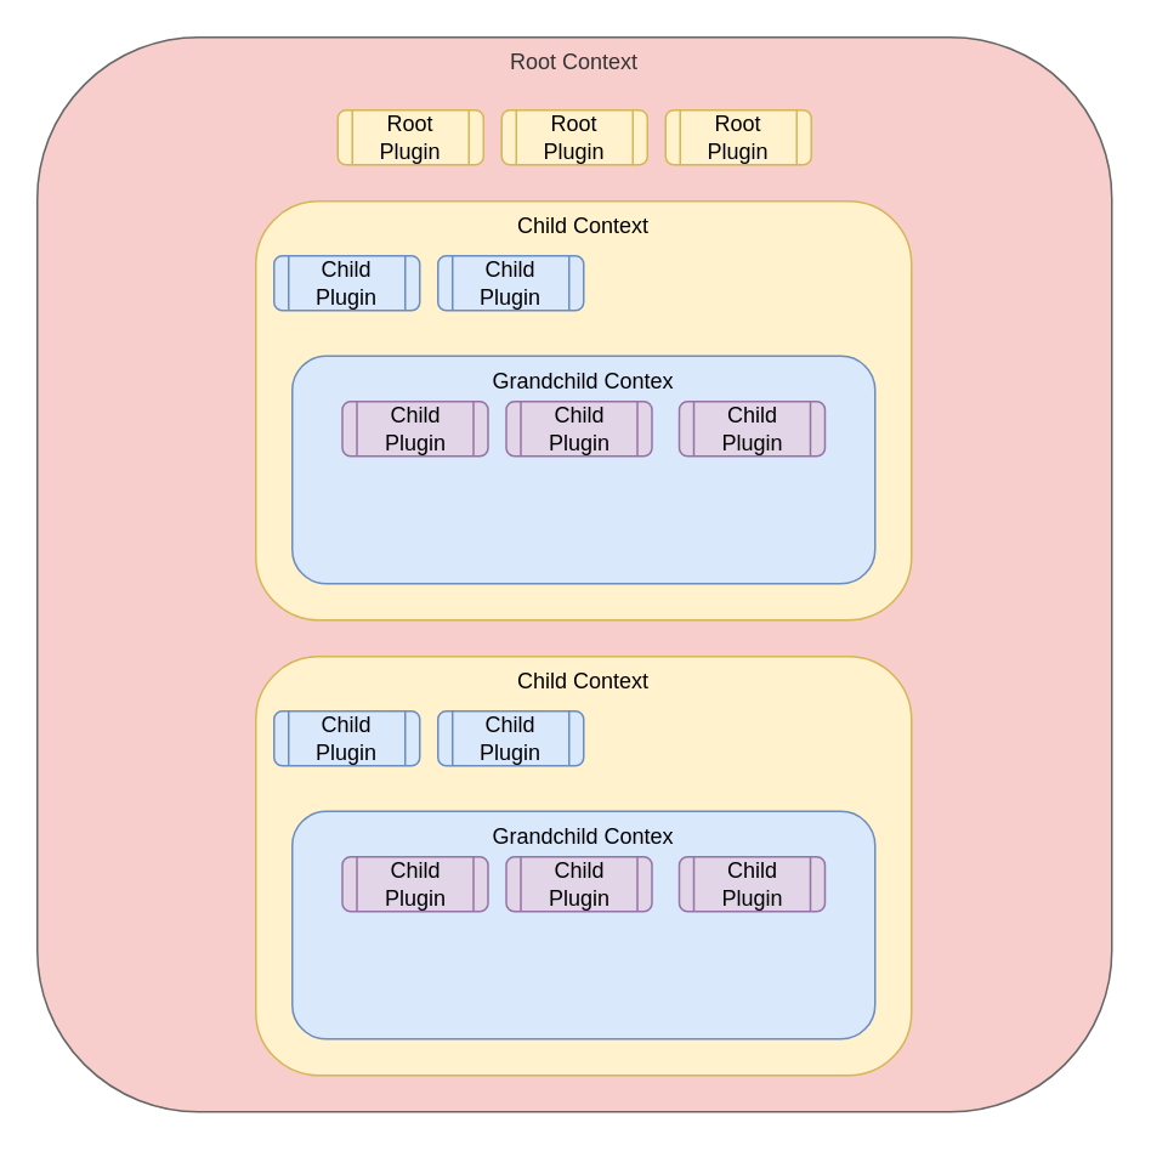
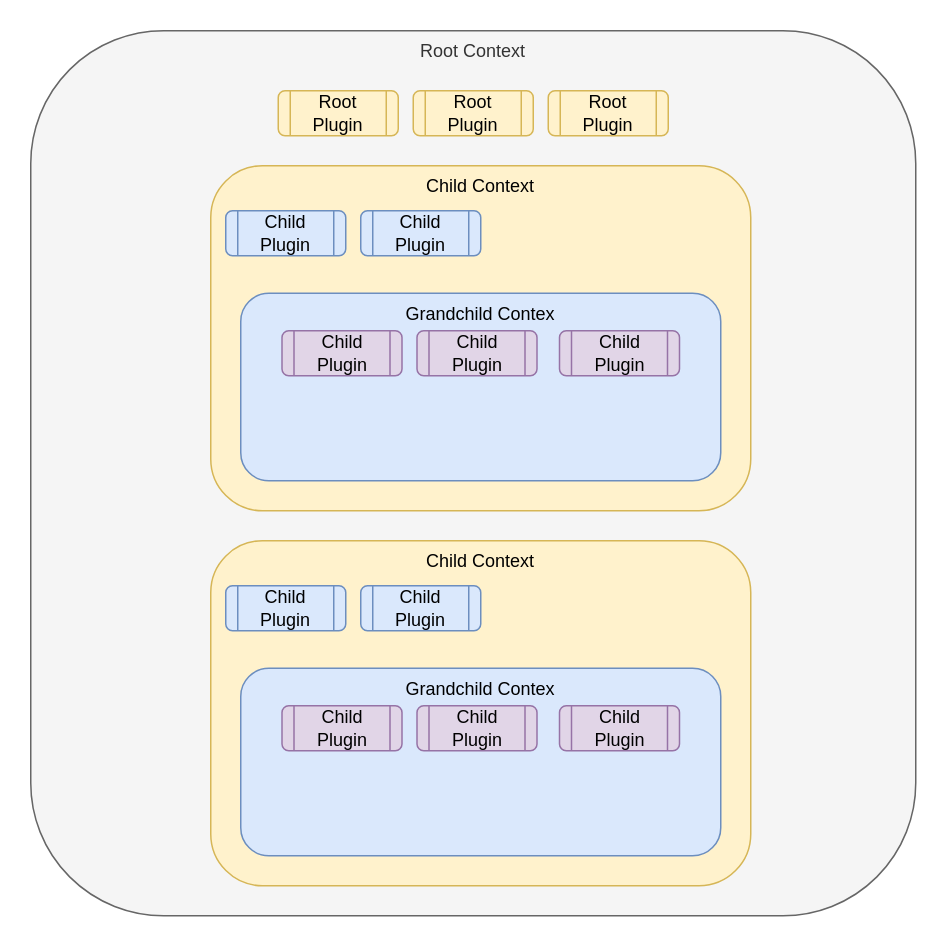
- <mxCell id="2" value="Root Context" style="whiteSpace=wrap;html=1;aspect=fixed;fillColor=#f8cecc;verticalAlign=top;rounded=1;strokeColor=#666666;fontColor=#333333;" vertex="1" parent="1"><mxGeometry x="20" y="20" width="590" height="590" as="geometry" /></mxCell>
+ <mxCell id="2" value="Root Context" style="whiteSpace=wrap;html=1;aspect=fixed;fillColor=#f5f5f5;verticalAlign=top;rounded=1;strokeColor=#666666;fontColor=#333333;" vertex="1" parent="1"><mxGeometry x="20" y="20" width="590" height="590" as="geometry" /></mxCell>
